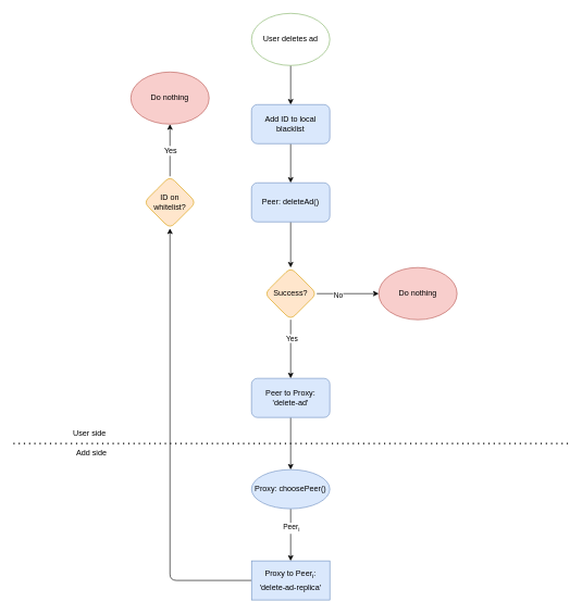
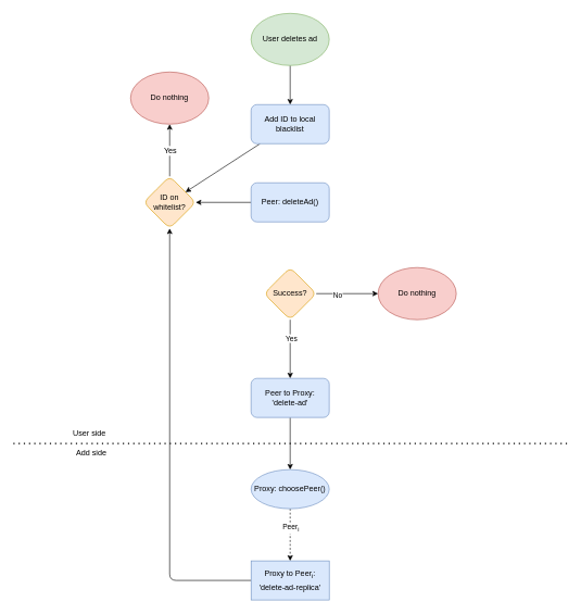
- <mxCell id="3" value="User deletes ad" style="ellipse;whiteSpace=wrap;html=1;fillColor=#ffffff;strokeColor=#82b366;" parent="1" vertex="1"><mxGeometry x="385" y="20" width="120" height="80" as="geometry" /></mxCell>
+ <mxCell id="3" value="User deletes ad" style="ellipse;whiteSpace=wrap;html=1;fillColor=#d5e8d4;strokeColor=#82b366;" parent="1" vertex="1"><mxGeometry x="385" y="20" width="120" height="80" as="geometry" /></mxCell>
- <mxCell id="4" value="" style="edgeStyle=none;html=1;" parent="1" source="5" target="7" edge="1"><mxGeometry relative="1" as="geometry" /></mxCell>
+ <mxCell id="4" value="" style="edgeStyle=none;html=1;" parent="1" source="5" target="25" edge="1"><mxGeometry relative="1" as="geometry" /></mxCell>
- <mxCell id="6" value="" style="edgeStyle=none;html=1;" parent="1" source="7" target="12" edge="1"><mxGeometry relative="1" as="geometry" /></mxCell>
+ <mxCell id="6" value="" style="edgeStyle=none;html=1;" parent="1" source="7" target="25" edge="1"><mxGeometry relative="1" as="geometry" /></mxCell>
- <mxCell id="15" value="" style="edgeStyle=none;html=1;" parent="1" source="17" target="19" edge="1"><mxGeometry relative="1" as="geometry" /></mxCell>
+ <mxCell id="15" value="" style="edgeStyle=none;html=1;dashed=1;" parent="1" source="17" target="19" edge="1"><mxGeometry relative="1" as="geometry" /></mxCell>
